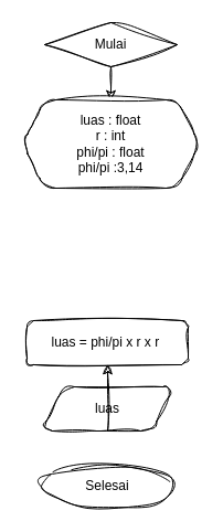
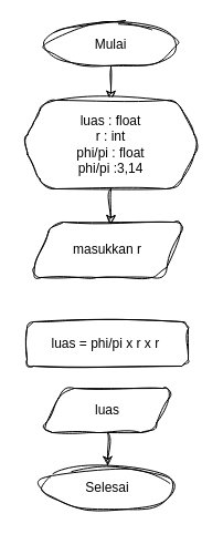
- <mxCell id="2" value="Mulai" style="rhombus;whiteSpace=wrap;html=1;sketch=1;curveFitting=1;jiggle=2;labelBackgroundColor=none;" vertex="1" parent="1"><mxGeometry x="40" y="20" width="120" height="40" as="geometry" /></mxCell>
+ <mxCell id="2" value="Mulai" style="ellipse;whiteSpace=wrap;html=1;rounded=1;sketch=1;curveFitting=1;jiggle=2;labelBackgroundColor=none;" vertex="1" parent="1"><mxGeometry x="40" y="20" width="120" height="40" as="geometry" /></mxCell>
+ <mxCell id="5" value="" style="endArrow=classic;html=1;rounded=1;exitX=0.5;exitY=1;exitDx=0;exitDy=0;entryX=0.521;entryY=0.046;entryDx=0;entryDy=0;entryPerimeter=0;sketch=1;curveFitting=1;jiggle=2;labelBackgroundColor=none;fontColor=default;" edge="1" parent="1" source="4" target="6"><mxGeometry width="50" height="50" relative="1" as="geometry"><mxPoint x="100" y="230" as="sourcePoint" /><mxPoint x="100" y="200" as="targetPoint" /></mxGeometry></mxCell>
+ <mxCell id="6" value="masukkan r" style="shape=parallelogram;perimeter=parallelogramPerimeter;whiteSpace=wrap;html=1;fixedSize=1;rounded=1;sketch=1;curveFitting=1;jiggle=2;labelBackgroundColor=none;" vertex="1" parent="1"><mxGeometry x="27" y="200" width="140" height="50" as="geometry" /></mxCell>
- <mxCell id="10" value="" style="endArrow=classic;html=1;rounded=1;exitX=0.5;exitY=1;exitDx=0;exitDy=0;sketch=1;curveFitting=1;jiggle=2;labelBackgroundColor=none;fontColor=default;" edge="1" parent="1" source="8" target="7"><mxGeometry width="50" height="50" relative="1" as="geometry"><mxPoint x="70" y="430" as="sourcePoint" /><mxPoint x="120" y="380" as="targetPoint" /></mxGeometry></mxCell>
+ <mxCell id="10" value="" style="endArrow=classic;html=1;rounded=1;exitX=0.5;exitY=1;exitDx=0;exitDy=0;entryX=0.5;entryY=0;entryDx=0;entryDy=0;sketch=1;curveFitting=1;jiggle=2;labelBackgroundColor=none;fontColor=default;" edge="1" parent="1" source="8" target="9"><mxGeometry width="50" height="50" relative="1" as="geometry"><mxPoint x="70" y="430" as="sourcePoint" /><mxPoint x="120" y="380" as="targetPoint" /></mxGeometry></mxCell>
